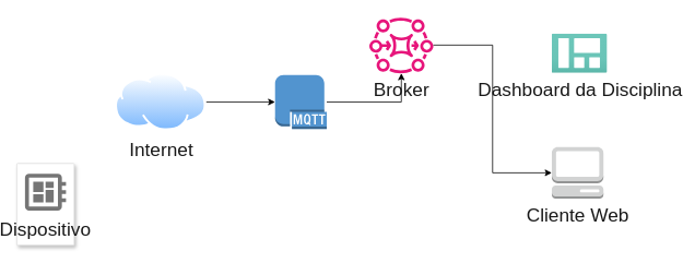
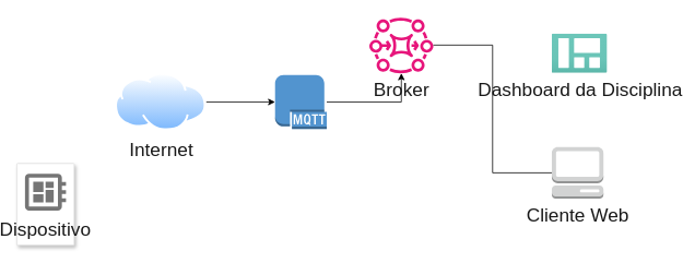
- <mxCell id="11" style="edgeStyle=orthogonalEdgeStyle;rounded=0;orthogonalLoop=1;jettySize=auto;html=1;entryX=0;entryY=0.5;entryDx=0;entryDy=0;entryPerimeter=0;fontSize=23;fontColor=#191919;labelBackgroundColor=none;" parent="1" source="9" target="5" edge="1"><mxGeometry relative="1" as="geometry" /></mxCell>
+ <mxCell id="11" style="edgeStyle=orthogonalEdgeStyle;rounded=0;orthogonalLoop=1;jettySize=auto;html=1;entryX=0;entryY=0.5;entryDx=0;entryDy=0;entryPerimeter=0;fontSize=23;fontColor=#191919;labelBackgroundColor=none;endArrow=none;" parent="1" source="9" target="5" edge="1"><mxGeometry relative="1" as="geometry" /></mxCell>
